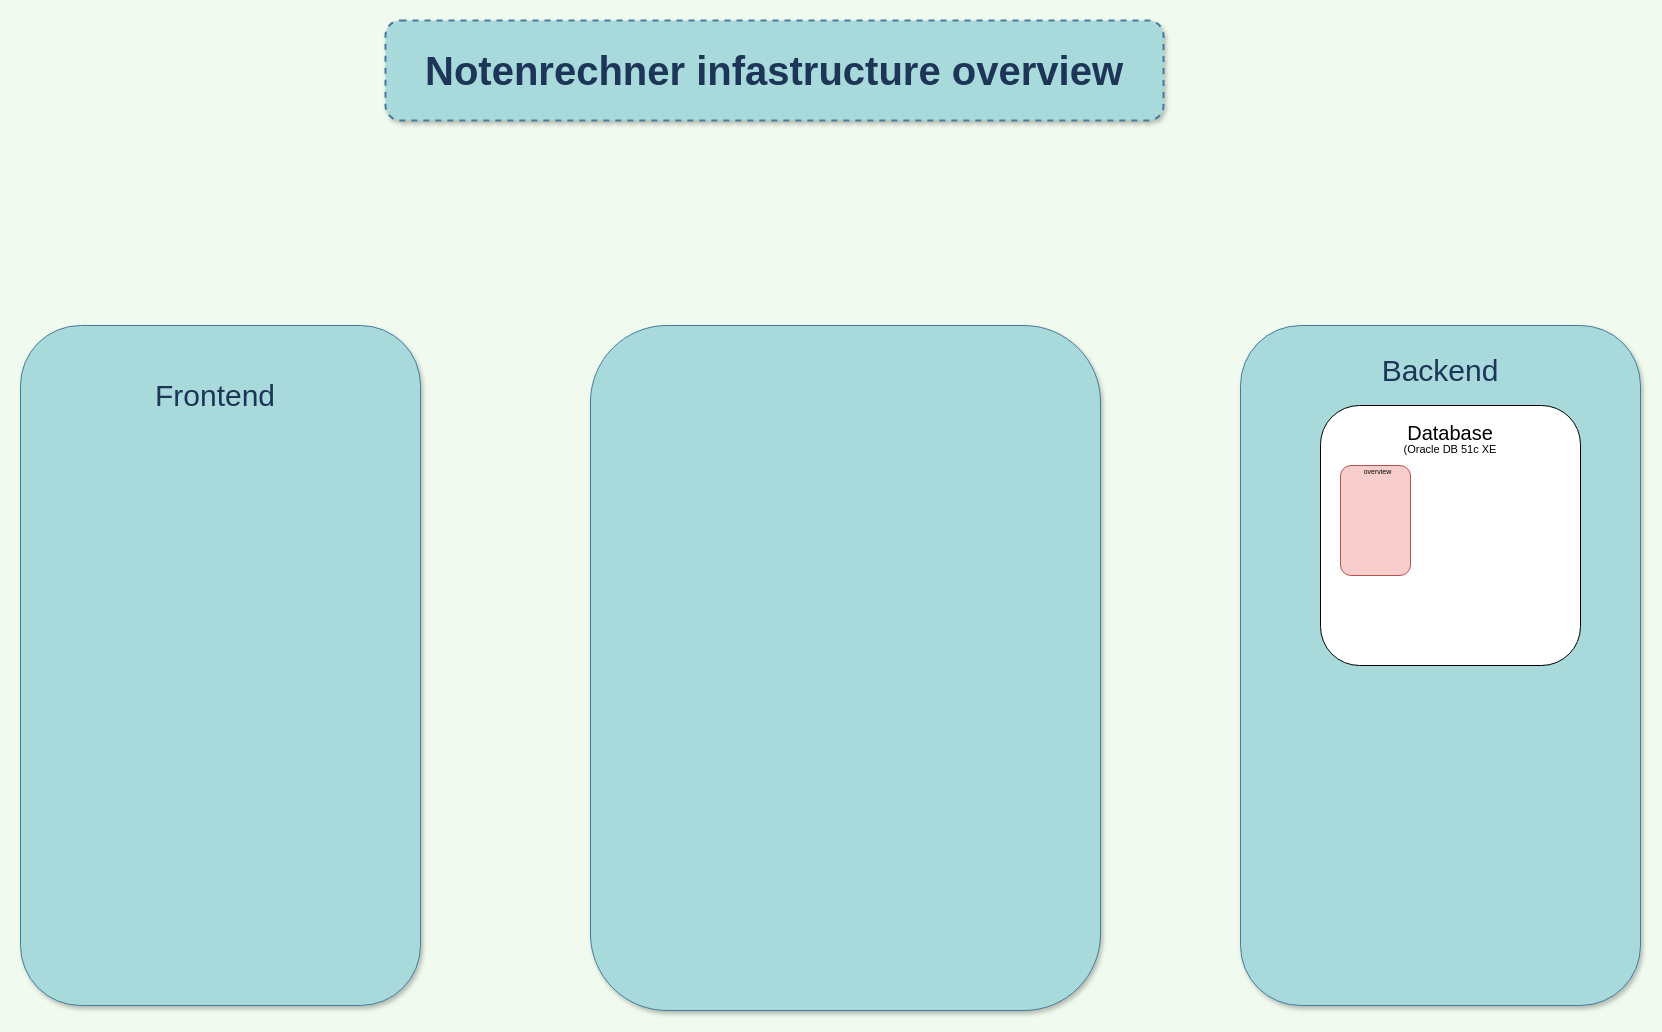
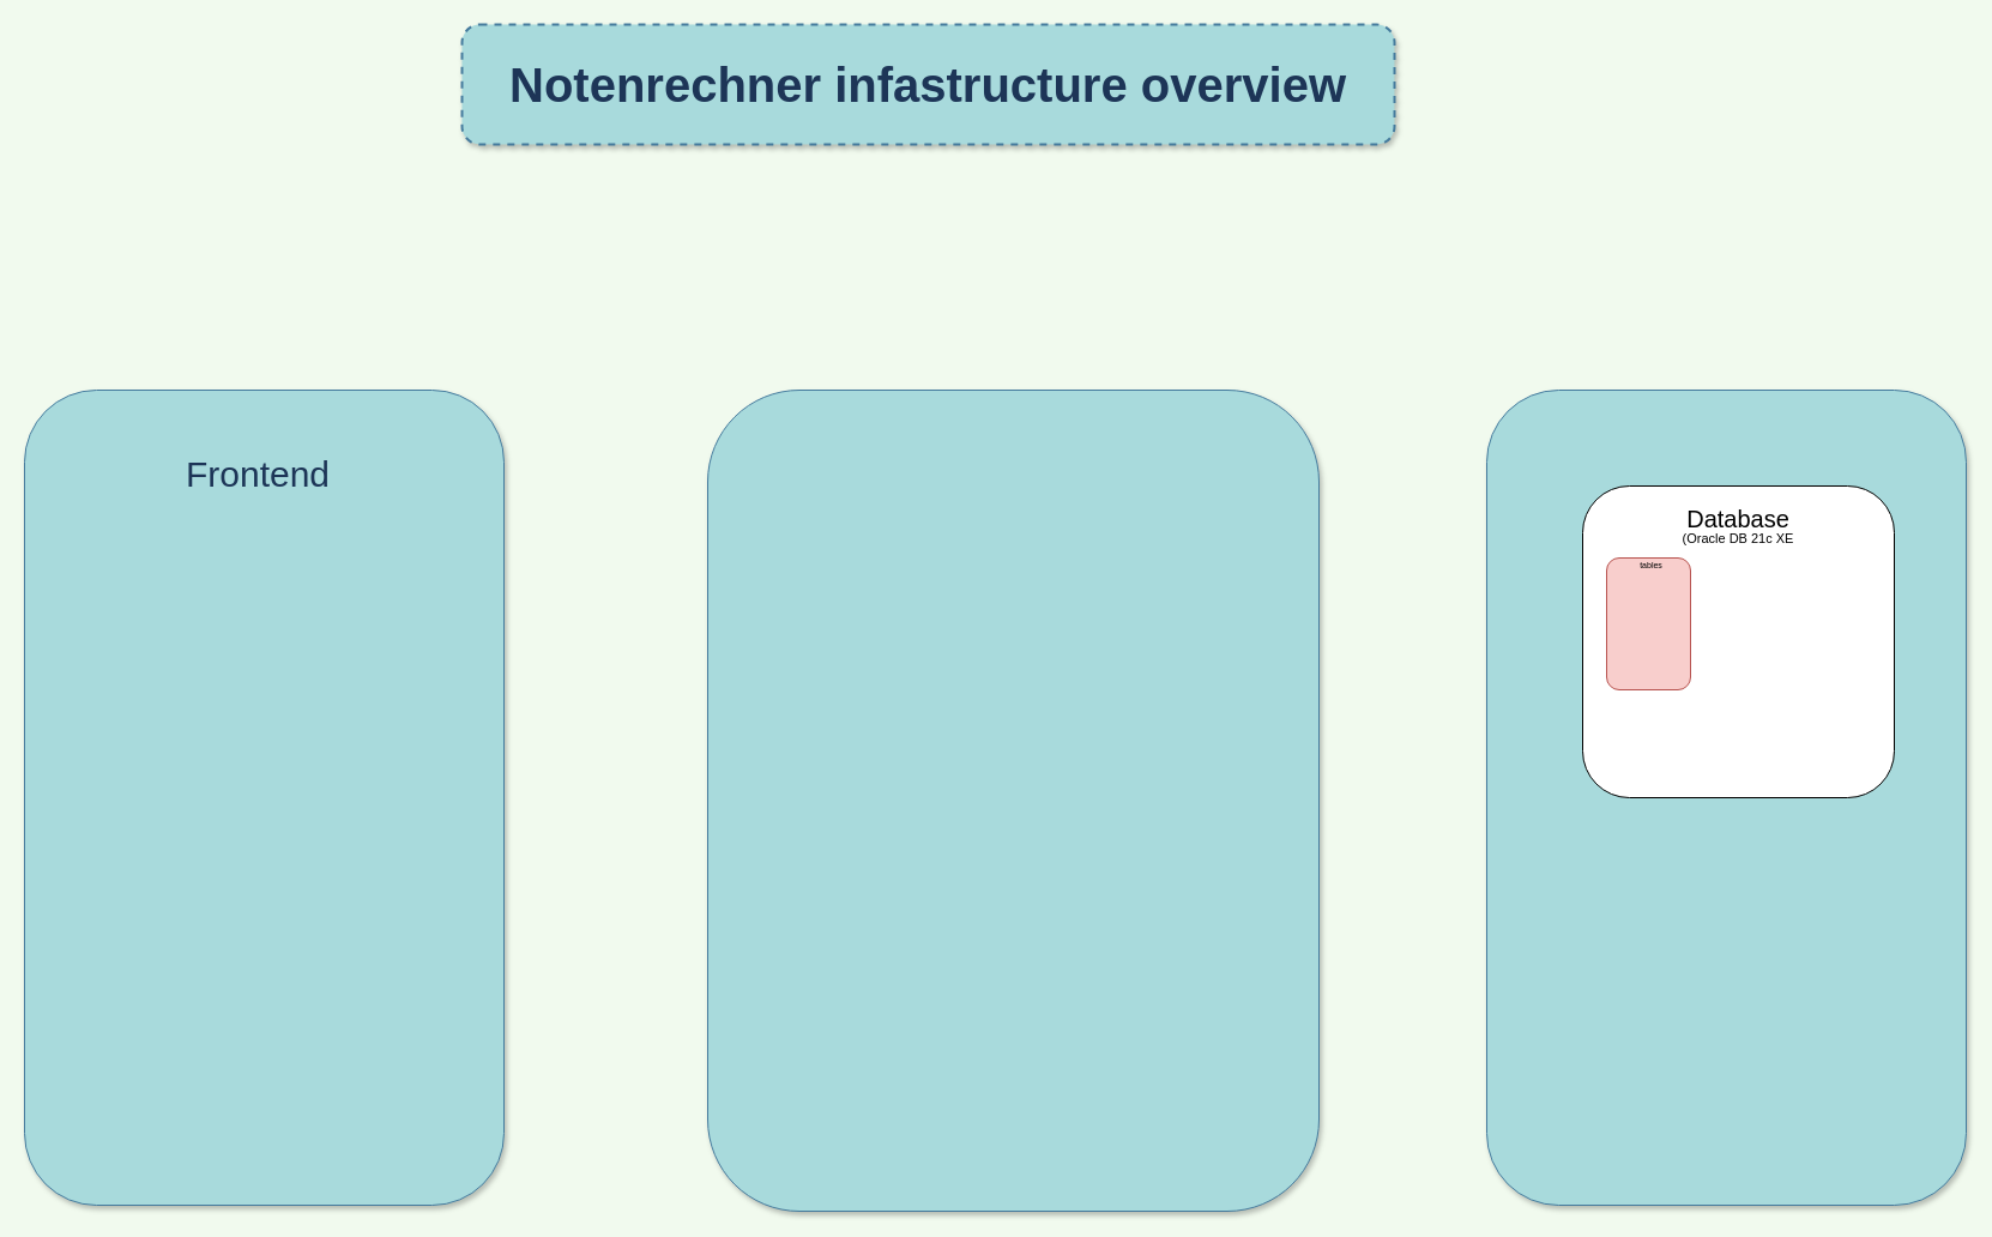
- <mxCell id="7" value="&lt;font style=&quot;font-size: 30px;&quot;&gt;Backend&lt;/font&gt;" style="text;html=1;strokeColor=none;fillColor=none;align=center;verticalAlign=middle;whiteSpace=wrap;rounded=1;fontColor=#1D3557;" vertex="1" parent="1"><mxGeometry x="1385" y="335" width="110" height="70" as="geometry" /></mxCell>
- <mxCell id="10" value="&lt;font style=&quot;font-size: 11px;&quot;&gt;(Oracle DB 51c XE&lt;/font&gt;" style="text;html=1;strokeColor=none;fillColor=none;align=center;verticalAlign=middle;whiteSpace=wrap;rounded=0;fontSize=39;" vertex="1" parent="1"><mxGeometry x="1400" y="435" width="100" height="10" as="geometry" /></mxCell>
+ <mxCell id="10" value="&lt;font style=&quot;font-size: 11px;&quot;&gt;(Oracle DB 21c XE&lt;/font&gt;" style="text;html=1;strokeColor=none;fillColor=none;align=center;verticalAlign=middle;whiteSpace=wrap;rounded=0;fontSize=39;" vertex="1" parent="1"><mxGeometry x="1400" y="435" width="100" height="10" as="geometry" /></mxCell>
- <mxCell id="12" value="&lt;font style=&quot;font-size: 7px;&quot;&gt;overview&lt;/font&gt;" style="text;html=1;strokeColor=none;fillColor=none;align=center;verticalAlign=middle;whiteSpace=wrap;rounded=0;fontSize=11;" vertex="1" parent="1"><mxGeometry x="1350" y="465" width="55" height="10" as="geometry" /></mxCell>
+ <mxCell id="12" value="&lt;font style=&quot;font-size: 7px;&quot;&gt;tables&lt;/font&gt;" style="text;html=1;strokeColor=none;fillColor=none;align=center;verticalAlign=middle;whiteSpace=wrap;rounded=0;fontSize=11;" vertex="1" parent="1"><mxGeometry x="1350" y="465" width="55" height="10" as="geometry" /></mxCell>
